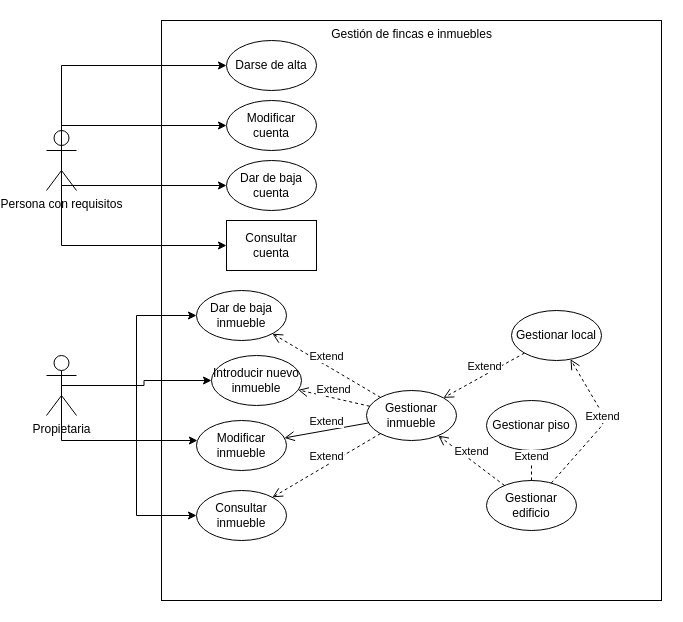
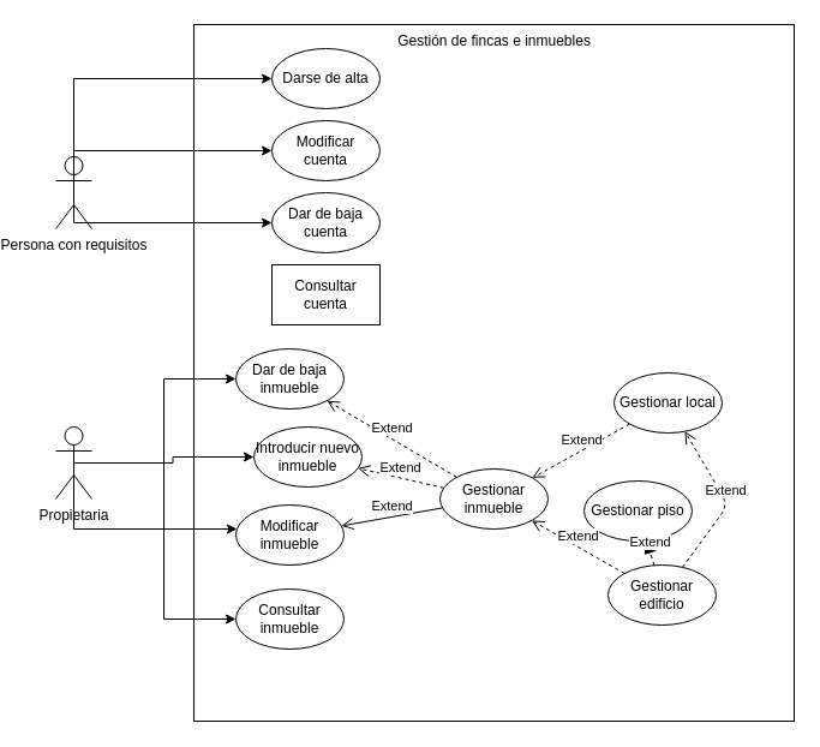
- <mxCell id="27" style="edgeStyle=orthogonalEdgeStyle;rounded=0;orthogonalLoop=1;jettySize=auto;html=1;exitX=0.5;exitY=0.5;exitDx=0;exitDy=0;exitPerimeter=0;" edge="1" parent="1" source="28" target="32"><mxGeometry relative="1" as="geometry"><Array as="points"><mxPoint x="35" y="245" /></Array></mxGeometry></mxCell>
- <mxCell id="19" value="Extend" style="html=1;verticalAlign=bottom;endArrow=open;dashed=1;endSize=8;" edge="1" parent="1" source="13" target="11"><mxGeometry relative="1" as="geometry"><mxPoint x="362.04" y="427.558" as="sourcePoint" /><mxPoint x="277.888" y="412.569" as="targetPoint" /></mxGeometry></mxCell>
- <mxCell id="14" value="Gestionar edificio" style="ellipse;whiteSpace=wrap;html=1;fillColor=none;" vertex="1" parent="1"><mxGeometry x="460" y="480" width="90" height="50" as="geometry" /></mxCell>
+ <mxCell id="14" value="Gestionar edificio" style="ellipse;whiteSpace=wrap;html=1;fillColor=none;" vertex="1" parent="1"><mxGeometry x="480" y="470" width="90" height="50" as="geometry" /></mxCell>
